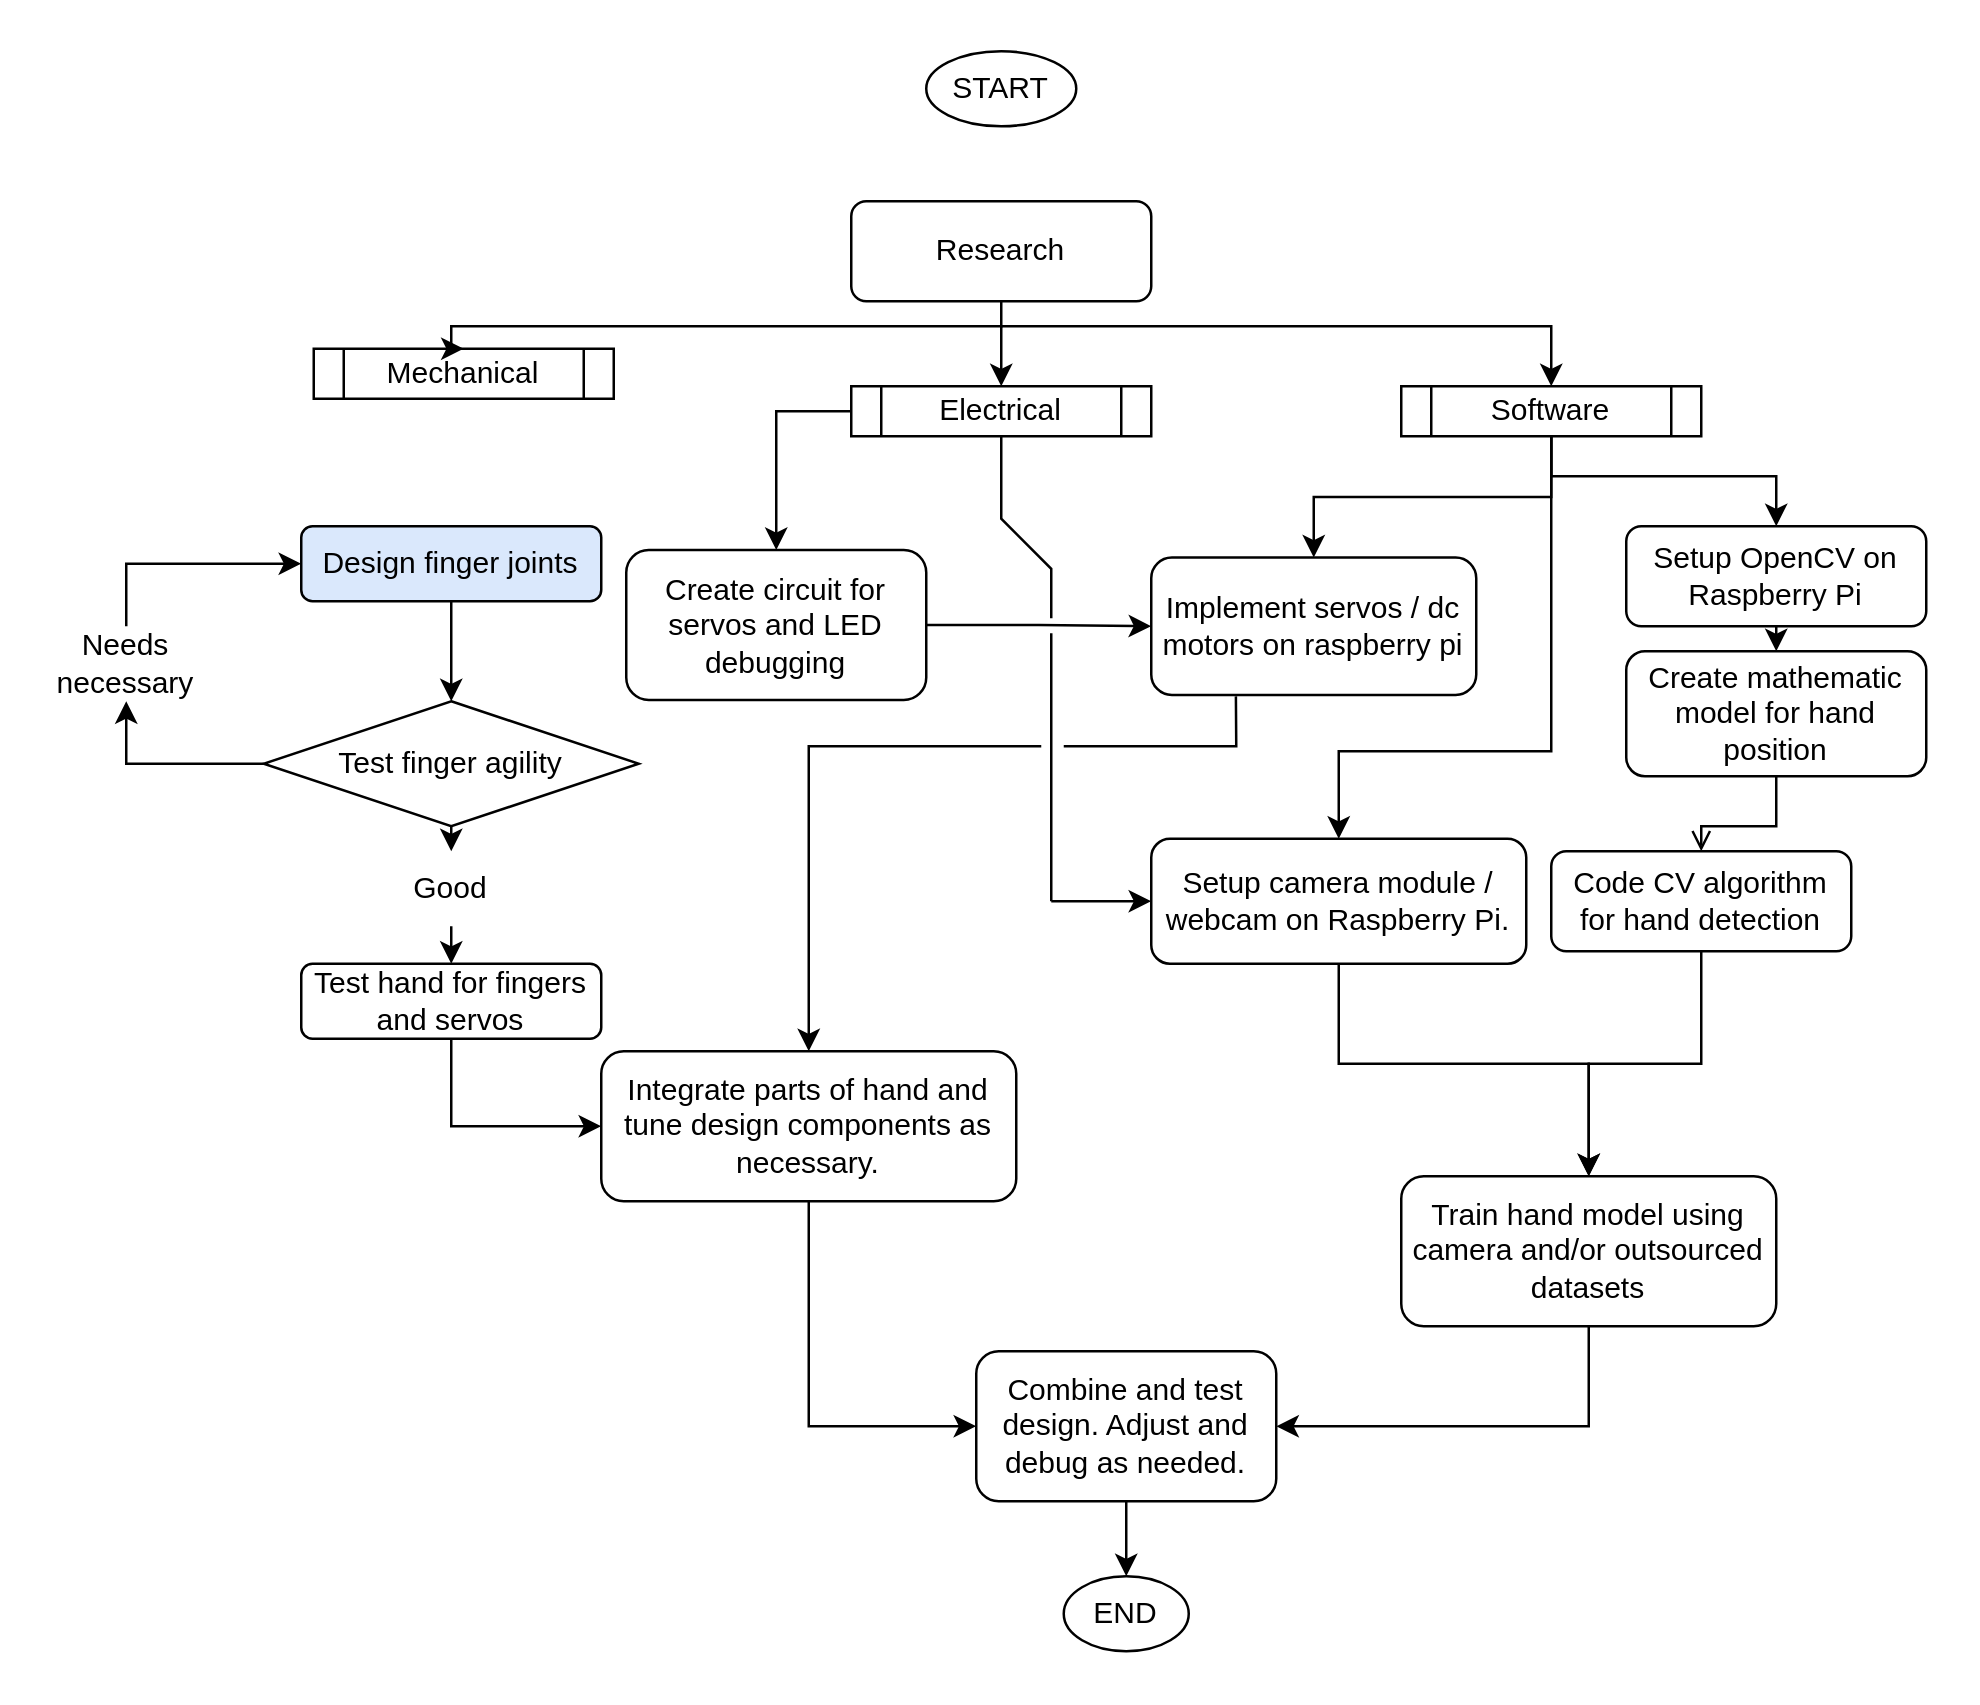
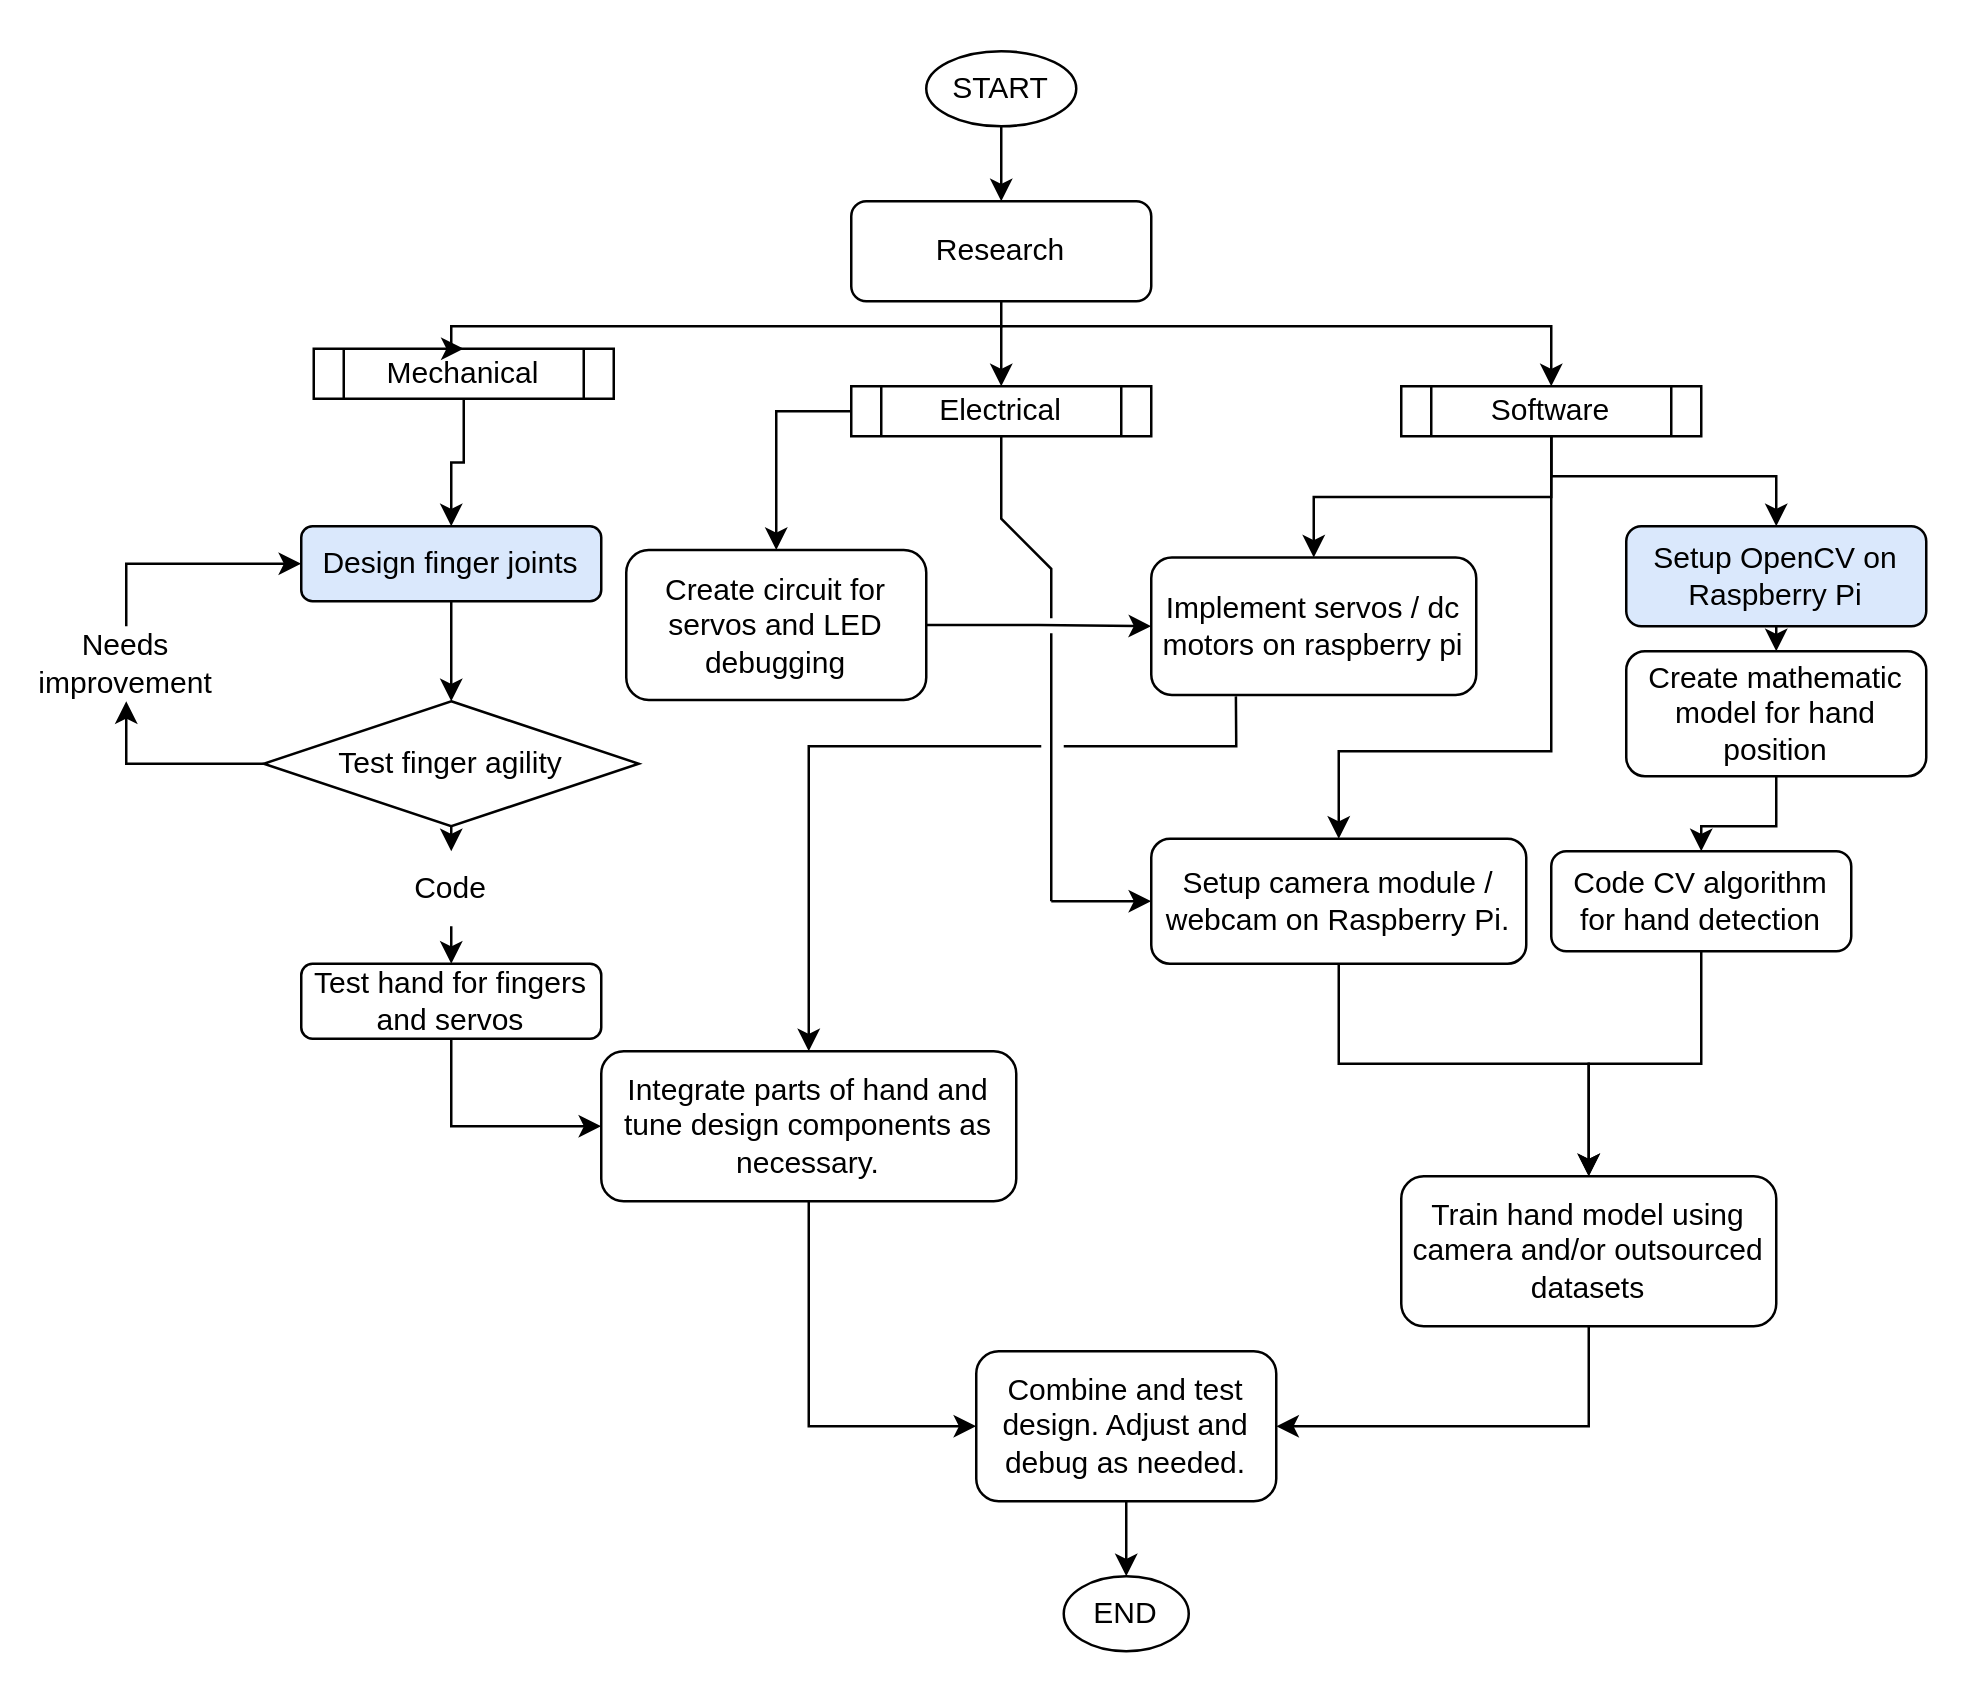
+ <mxCell id="3" style="edgeStyle=orthogonalEdgeStyle;rounded=0;orthogonalLoop=1;jettySize=auto;html=1;exitX=0.5;exitY=1;exitDx=0;exitDy=0;entryX=0.5;entryY=0;entryDx=0;entryDy=0;" edge="1" parent="1" source="4" target="2"><mxGeometry relative="1" as="geometry" /></mxCell>
+ <mxCell id="5" style="edgeStyle=orthogonalEdgeStyle;rounded=0;orthogonalLoop=1;jettySize=auto;html=1;exitX=0.5;exitY=1;exitDx=0;exitDy=0;entryX=0.5;entryY=0;entryDx=0;entryDy=0;" edge="1" parent="1" source="6" target="17"><mxGeometry relative="1" as="geometry" /></mxCell>
- <mxCell id="30" value="Setup OpenCV on Raspberry Pi" style="rounded=1;whiteSpace=wrap;html=1;" parent="1" vertex="1"><mxGeometry x="650" y="210" width="120" height="40" as="geometry" /></mxCell>
+ <mxCell id="30" value="Setup OpenCV on Raspberry Pi" style="rounded=1;whiteSpace=wrap;html=1;fillColor=#dae8fc;" parent="1" vertex="1"><mxGeometry x="650" y="210" width="120" height="40" as="geometry" /></mxCell>
- <mxCell id="21" value="Needs necessary" style="text;html=1;strokeColor=none;fillColor=none;align=center;verticalAlign=middle;whiteSpace=wrap;rounded=0;" parent="1" vertex="1"><mxGeometry x="20" y="250" width="60" height="30" as="geometry" /></mxCell>
+ <mxCell id="21" value="Needs improvement" style="text;html=1;strokeColor=none;fillColor=none;align=center;verticalAlign=middle;whiteSpace=wrap;rounded=0;" parent="1" vertex="1"><mxGeometry x="20" y="250" width="60" height="30" as="geometry" /></mxCell>
- <mxCell id="33" style="edgeStyle=orthogonalEdgeStyle;rounded=0;orthogonalLoop=1;jettySize=auto;html=1;exitX=0.5;exitY=1;exitDx=0;exitDy=0;entryX=0.5;entryY=0;entryDx=0;entryDy=0;endArrow=open;" parent="1" source="34" target="32" edge="1"><mxGeometry relative="1" as="geometry" /></mxCell>
+ <mxCell id="33" style="edgeStyle=orthogonalEdgeStyle;rounded=0;orthogonalLoop=1;jettySize=auto;html=1;exitX=0.5;exitY=1;exitDx=0;exitDy=0;entryX=0.5;entryY=0;entryDx=0;entryDy=0;" parent="1" source="34" target="32" edge="1"><mxGeometry relative="1" as="geometry" /></mxCell>
- <mxCell id="24" value="Good" style="text;html=1;strokeColor=none;fillColor=none;align=center;verticalAlign=middle;whiteSpace=wrap;rounded=0;" parent="1" vertex="1"><mxGeometry x="150" y="340" width="60" height="30" as="geometry" /></mxCell>
+ <mxCell id="24" value="Code" style="text;html=1;strokeColor=none;fillColor=none;align=center;verticalAlign=middle;whiteSpace=wrap;rounded=0;" parent="1" vertex="1"><mxGeometry x="150" y="340" width="60" height="30" as="geometry" /></mxCell>
